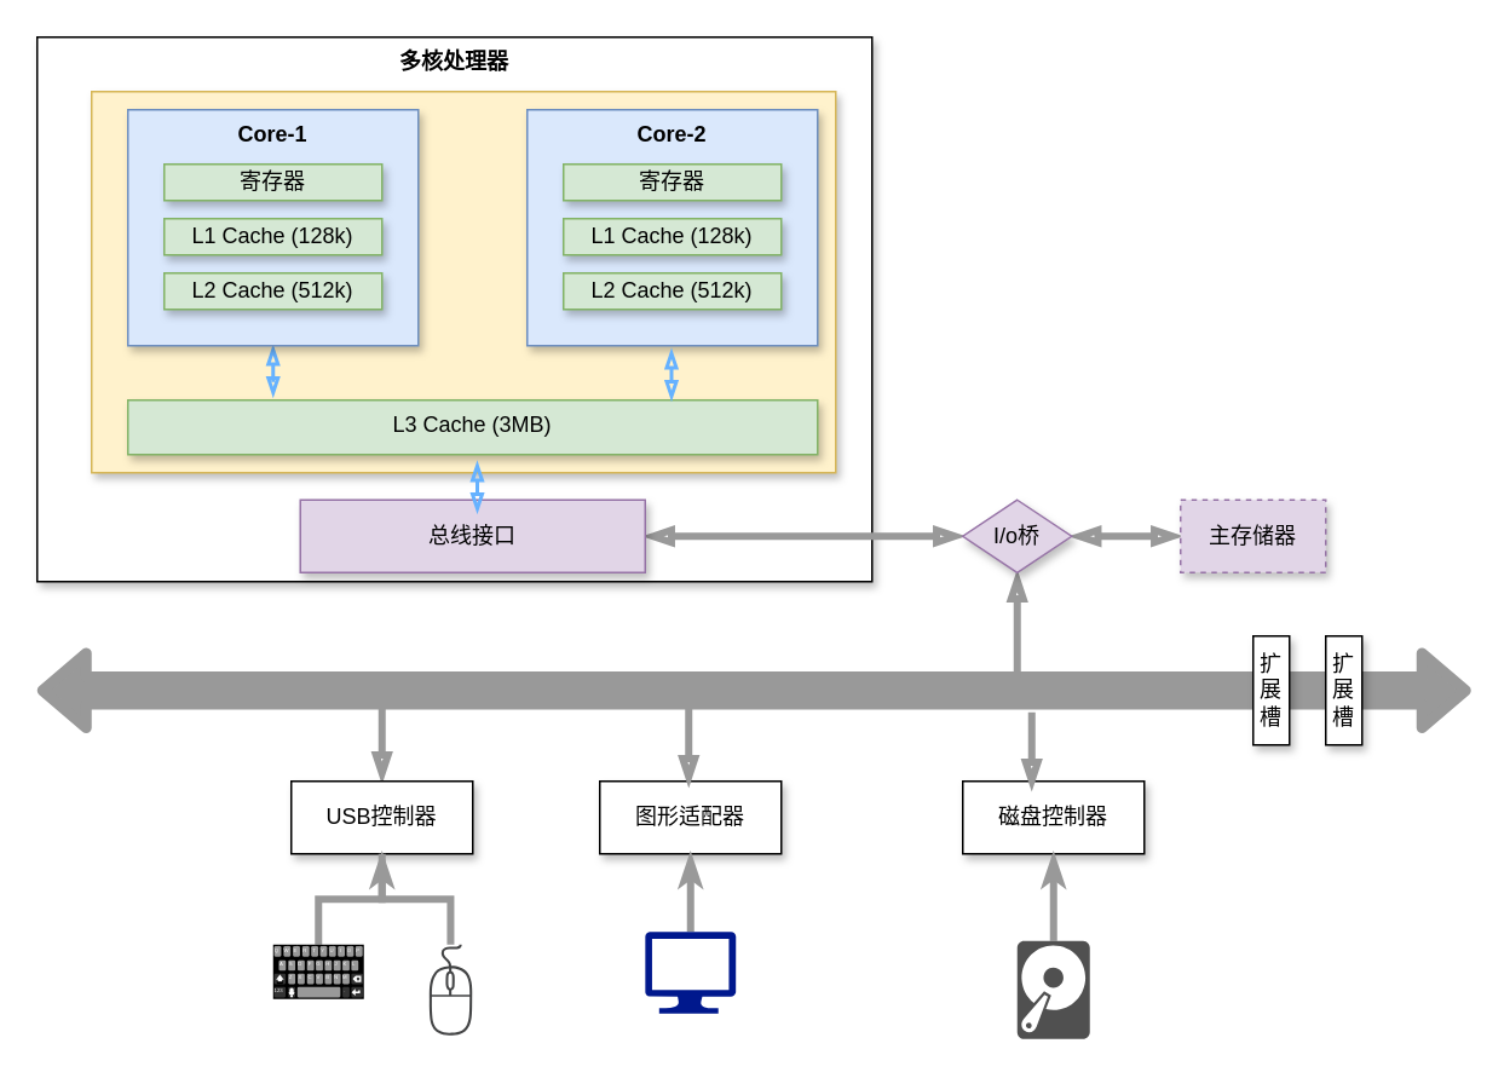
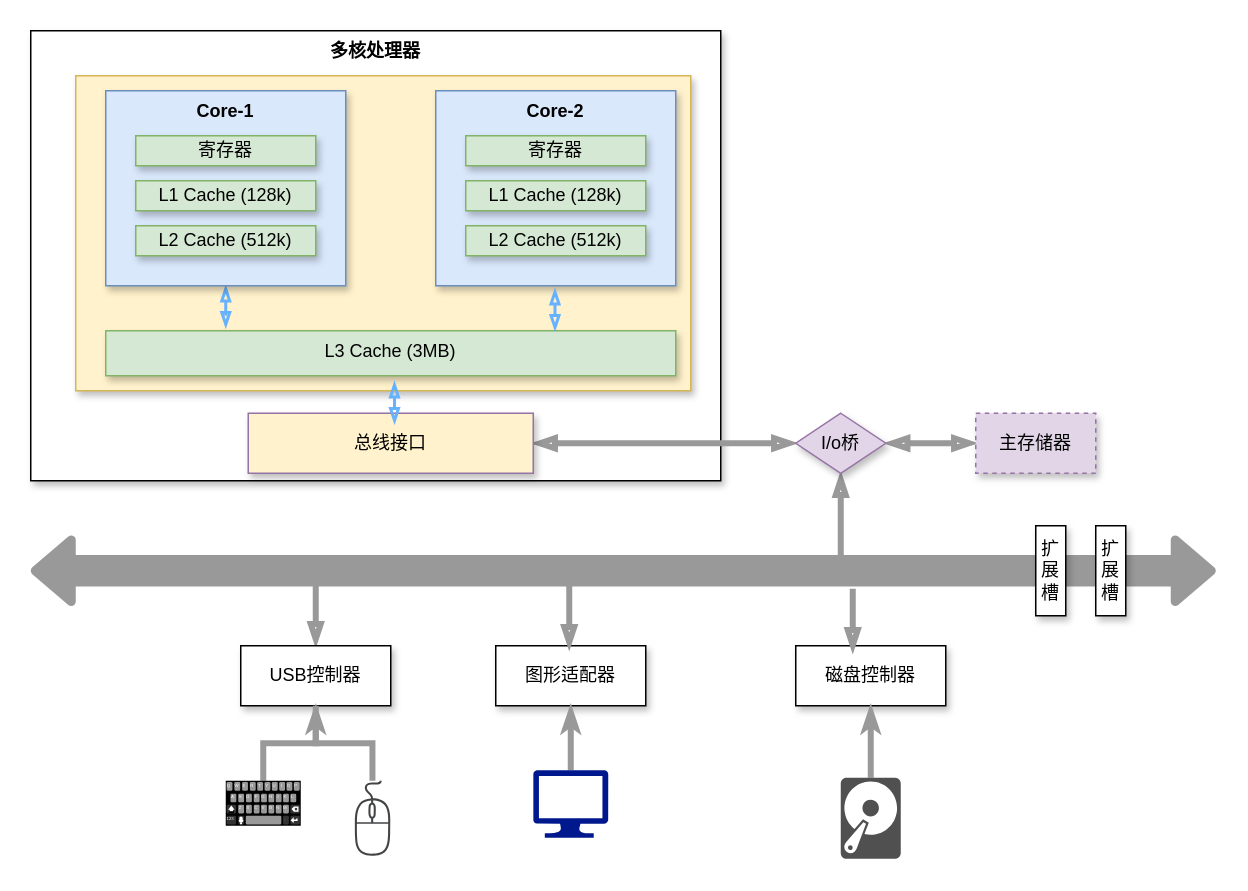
- <mxCell id="24" value="总线接口" style="rounded=0;whiteSpace=wrap;html=1;shadow=1;align=center;verticalAlign=middle;fillColor=#e1d5e7;strokeColor=#9673a6;" parent="1" vertex="1"><mxGeometry x="165" y="275" width="190" height="40" as="geometry" /></mxCell>
+ <mxCell id="24" value="总线接口" style="rounded=0;whiteSpace=wrap;html=1;shadow=1;align=center;verticalAlign=middle;fillColor=#fff2cc;strokeColor=#9673a6;" parent="1" vertex="1"><mxGeometry x="165" y="275" width="190" height="40" as="geometry" /></mxCell>
